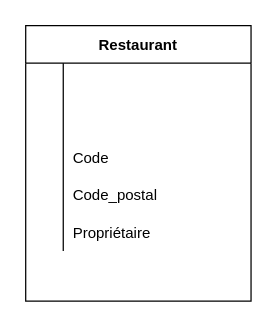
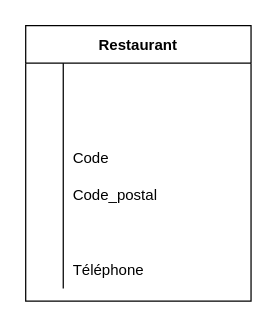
- <mxCell id="15" value="Propriétaire" style="shape=partialRectangle;connectable=0;fillColor=none;top=0;left=0;bottom=0;right=0;align=left;spacingLeft=6;overflow=hidden;" vertex="1" parent="13"><mxGeometry x="30" width="150" height="30" as="geometry" /></mxCell>
+ <mxCell id="18" value="Téléphone" style="shape=partialRectangle;connectable=0;fillColor=none;top=0;left=0;bottom=0;right=0;align=left;spacingLeft=6;overflow=hidden;" vertex="1" parent="16"><mxGeometry x="30" width="150" height="30" as="geometry" /></mxCell>
